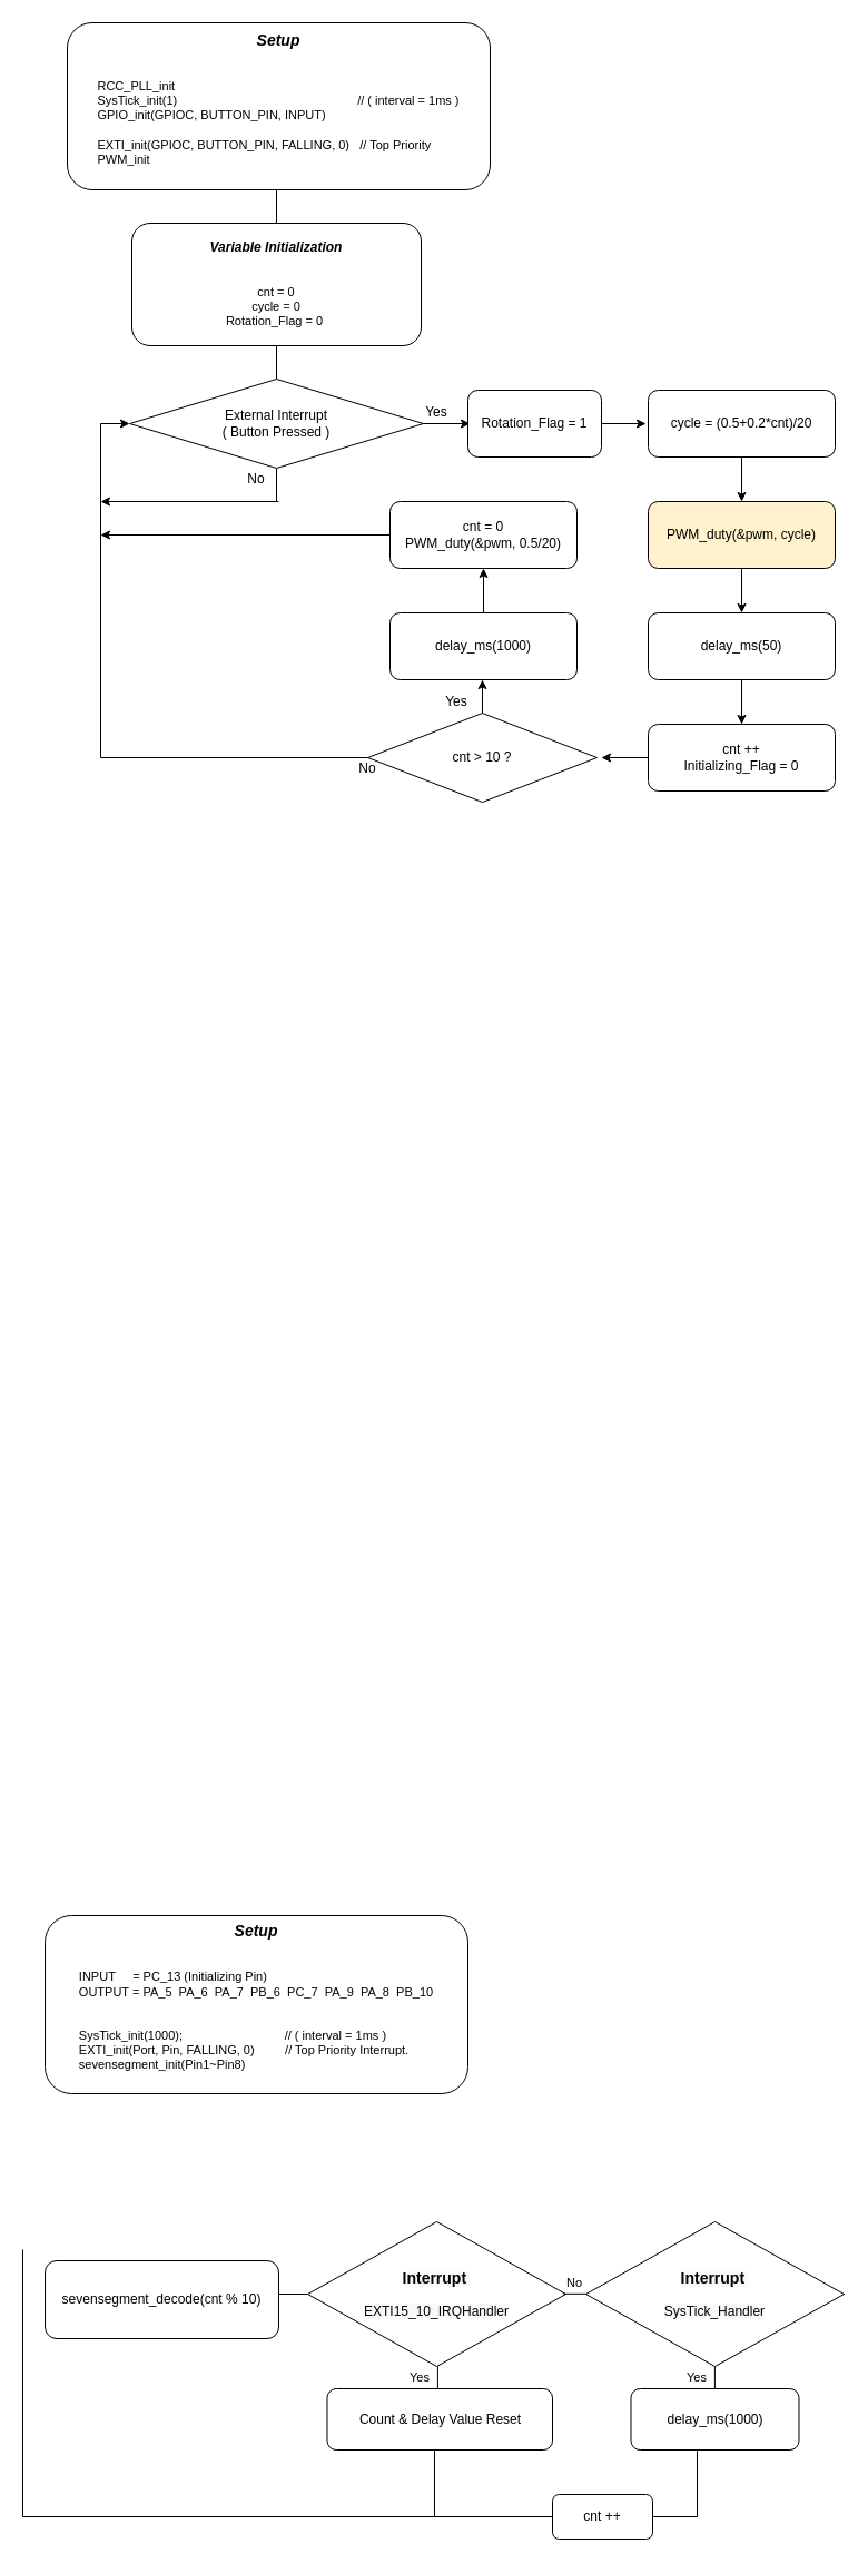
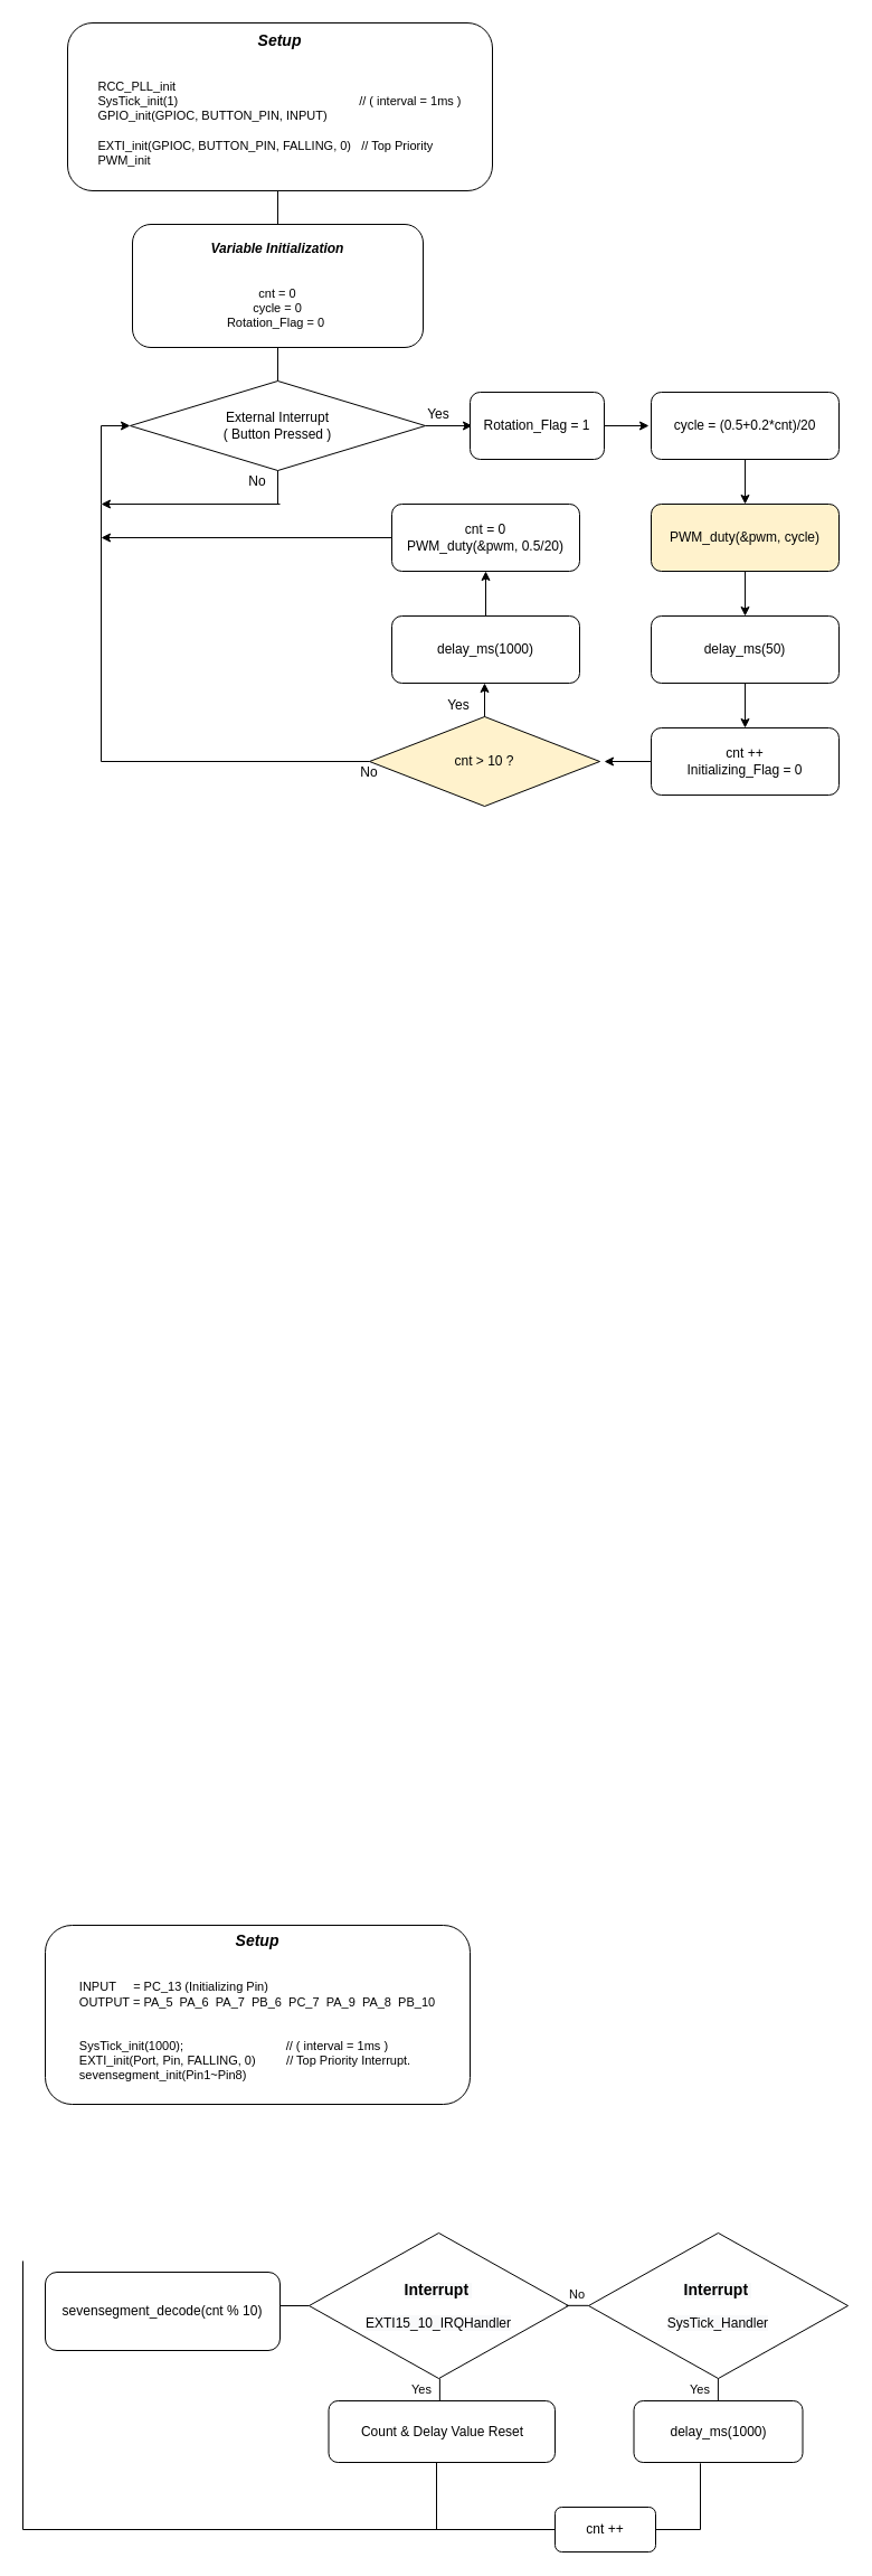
- <mxCell id="43" value="cnt &amp;gt; 10 ?" style="rhombus;whiteSpace=wrap;html=1;" vertex="1" parent="1"><mxGeometry x="330" y="640" width="206" height="80" as="geometry" /></mxCell>
+ <mxCell id="43" value="cnt &amp;gt; 10 ?" style="rhombus;whiteSpace=wrap;html=1;fillColor=#fff2cc;" vertex="1" parent="1"><mxGeometry x="330" y="640" width="206" height="80" as="geometry" /></mxCell>
